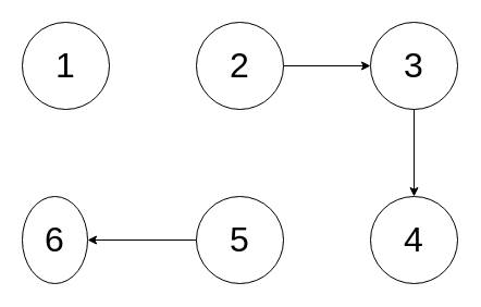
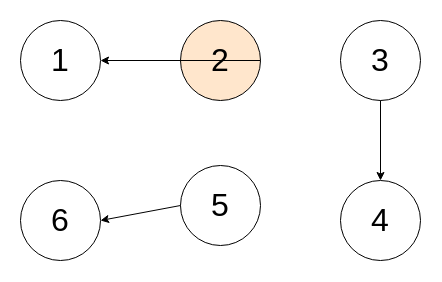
- <mxCell id="3" value="&lt;font style=&quot;font-size: 32px;&quot;&gt;2&lt;/font&gt;" style="ellipse;whiteSpace=wrap;html=1;aspect=fixed;" vertex="1" parent="1"><mxGeometry x="180" y="20" width="80" height="80" as="geometry" /></mxCell>
+ <mxCell id="3" value="&lt;font style=&quot;font-size: 32px;&quot;&gt;2&lt;/font&gt;" style="ellipse;whiteSpace=wrap;html=1;aspect=fixed;fillColor=#ffe6cc;" vertex="1" parent="1"><mxGeometry x="180" y="20" width="80" height="80" as="geometry" /></mxCell>
- <mxCell id="8" value="" style="endArrow=classic;html=1;rounded=0;exitX=1;exitY=0.5;exitDx=0;exitDy=0;entryX=0;entryY=0.5;entryDx=0;entryDy=0;" edge="1" parent="1" source="3" target="4"><mxGeometry width="50" height="50" relative="1" as="geometry"><mxPoint x="250" y="320" as="sourcePoint" /><mxPoint x="300" y="270" as="targetPoint" /></mxGeometry></mxCell>
+ <mxCell id="8" value="" style="endArrow=classic;html=1;rounded=0;exitX=1;exitY=0.5;exitDx=0;exitDy=0;" edge="1" parent="1" source="3" target="2"><mxGeometry width="50" height="50" relative="1" as="geometry"><mxPoint x="250" y="320" as="sourcePoint" /><mxPoint x="300" y="270" as="targetPoint" /></mxGeometry></mxCell>
- <mxCell id="7" value="&lt;font style=&quot;font-size: 32px;&quot;&gt;6&lt;/font&gt;" style="ellipse;whiteSpace=wrap;html=1;aspect=fixed;" vertex="1" parent="1"><mxGeometry x="20" y="180" width="60" height="80" as="geometry" /></mxCell>
+ <mxCell id="7" value="&lt;font style=&quot;font-size: 32px;&quot;&gt;6&lt;/font&gt;" style="ellipse;whiteSpace=wrap;html=1;aspect=fixed;" vertex="1" parent="1"><mxGeometry x="20" y="180" width="80" height="80" as="geometry" /></mxCell>
- <mxCell id="6" value="&lt;font style=&quot;font-size: 32px;&quot;&gt;5&lt;/font&gt;" style="ellipse;whiteSpace=wrap;html=1;aspect=fixed;" vertex="1" parent="1"><mxGeometry x="180" y="180" width="80" height="80" as="geometry" /></mxCell>
+ <mxCell id="6" value="&lt;font style=&quot;font-size: 32px;&quot;&gt;5&lt;/font&gt;" style="ellipse;whiteSpace=wrap;html=1;aspect=fixed;" vertex="1" parent="1"><mxGeometry x="180" y="165" width="80" height="80" as="geometry" /></mxCell>
